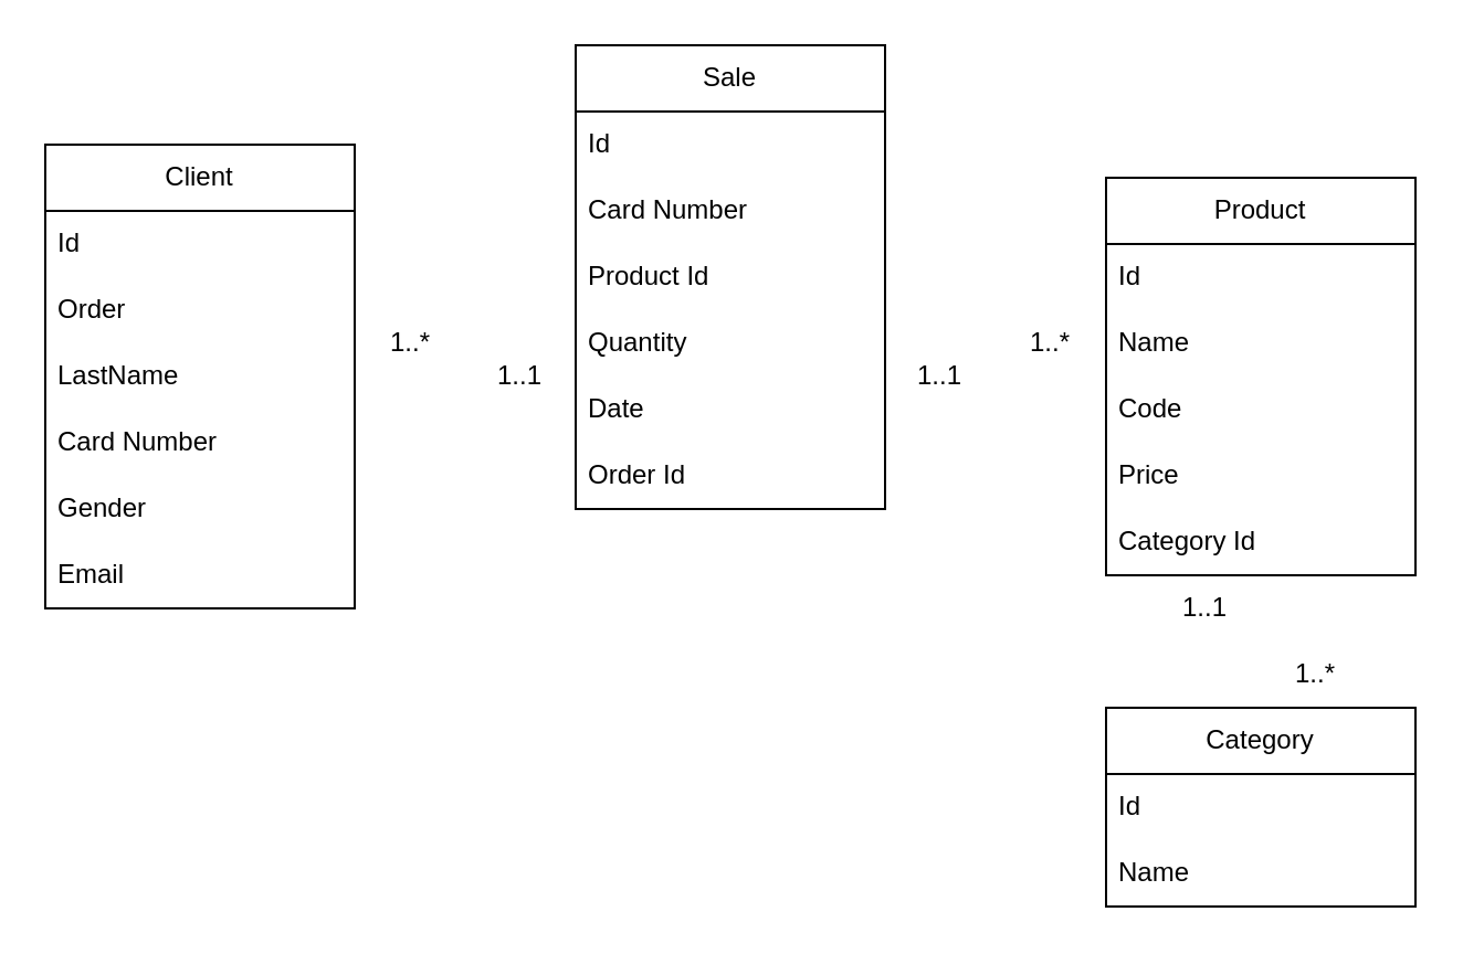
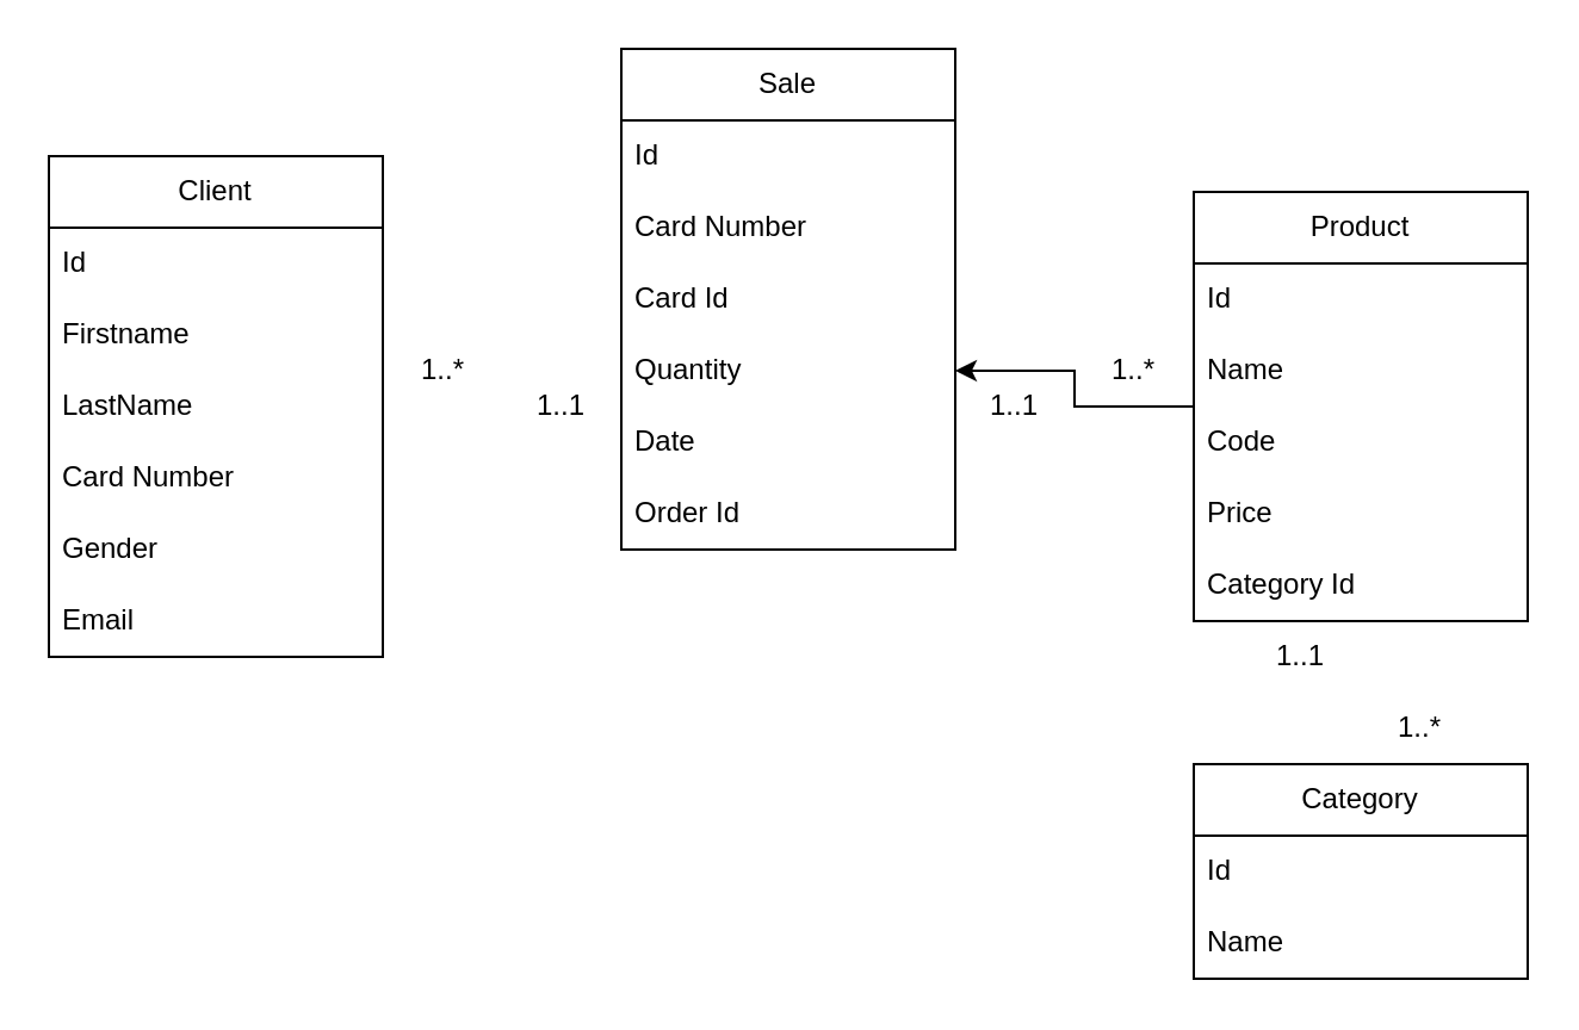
- <mxCell id="22" value="Product Id" style="text;strokeColor=none;fillColor=none;align=left;verticalAlign=middle;spacingLeft=4;spacingRight=4;overflow=hidden;points=[[0,0.5],[1,0.5]];portConstraint=eastwest;rotatable=0;whiteSpace=wrap;html=1;" vertex="1" parent="19"><mxGeometry y="90" width="140" height="30" as="geometry" /></mxCell>
+ <mxCell id="22" value="Card Id" style="text;strokeColor=none;fillColor=none;align=left;verticalAlign=middle;spacingLeft=4;spacingRight=4;overflow=hidden;points=[[0,0.5],[1,0.5]];portConstraint=eastwest;rotatable=0;whiteSpace=wrap;html=1;" vertex="1" parent="19"><mxGeometry y="90" width="140" height="30" as="geometry" /></mxCell>
- <mxCell id="4" value="&lt;div&gt;Order&lt;/div&gt;" style="text;strokeColor=none;fillColor=none;align=left;verticalAlign=middle;spacingLeft=4;spacingRight=4;overflow=hidden;points=[[0,0.5],[1,0.5]];portConstraint=eastwest;rotatable=0;whiteSpace=wrap;html=1;" vertex="1" parent="2"><mxGeometry y="60" width="140" height="30" as="geometry" /></mxCell>
+ <mxCell id="4" value="&lt;div&gt;Firstname&lt;/div&gt;" style="text;strokeColor=none;fillColor=none;align=left;verticalAlign=middle;spacingLeft=4;spacingRight=4;overflow=hidden;points=[[0,0.5],[1,0.5]];portConstraint=eastwest;rotatable=0;whiteSpace=wrap;html=1;" vertex="1" parent="2"><mxGeometry y="60" width="140" height="30" as="geometry" /></mxCell>
+ <mxCell id="9" value="" style="edgeStyle=orthogonalEdgeStyle;rounded=0;orthogonalLoop=1;jettySize=auto;html=1;entryX=1;entryY=0.5;entryDx=0;entryDy=0;" edge="1" parent="1" source="10" target="23"><mxGeometry relative="1" as="geometry" /></mxCell>
